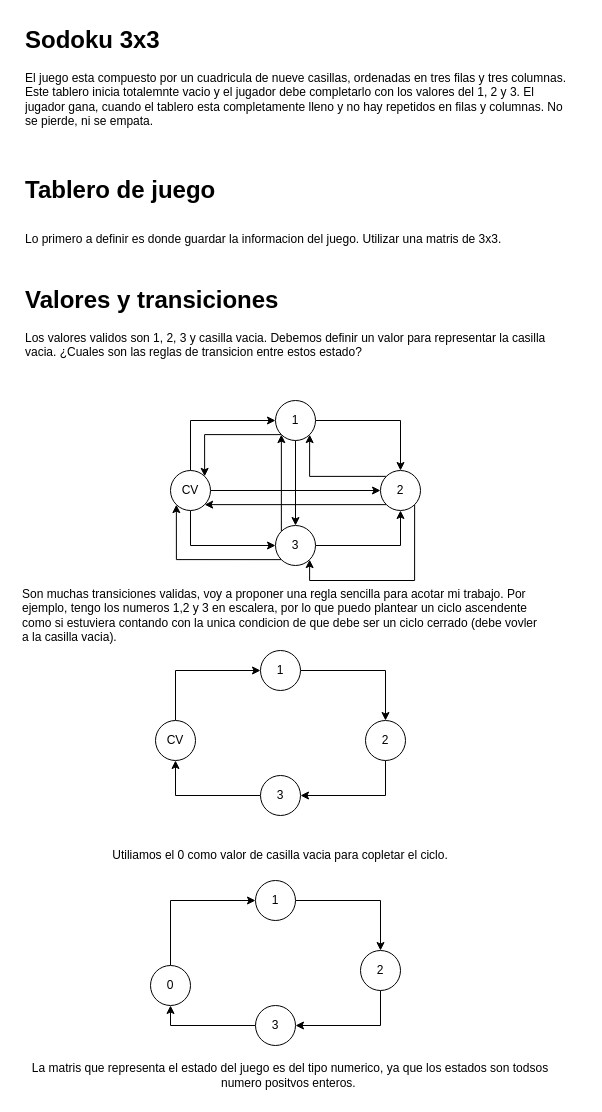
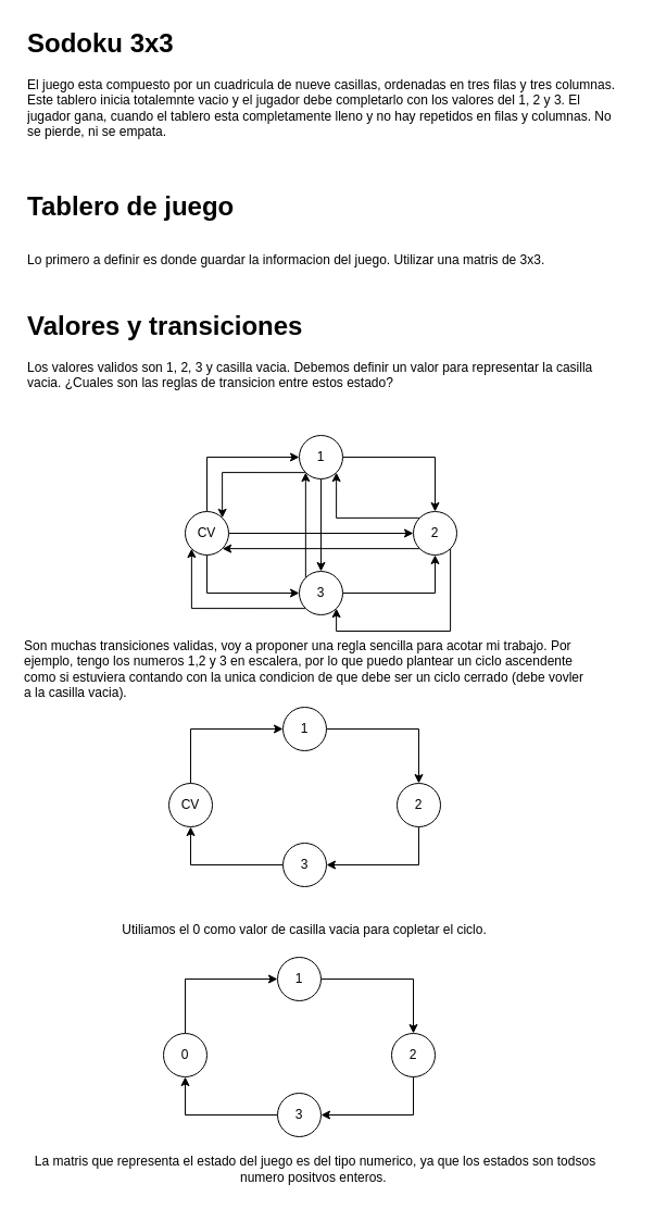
- <mxCell id="38" value="0" style="ellipse;whiteSpace=wrap;html=1;" vertex="1" parent="1"><mxGeometry x="150" y="965" width="40" height="40" as="geometry" /></mxCell>
+ <mxCell id="38" value="0" style="ellipse;whiteSpace=wrap;html=1;" vertex="1" parent="1"><mxGeometry x="150" y="950" width="40" height="40" as="geometry" /></mxCell>
